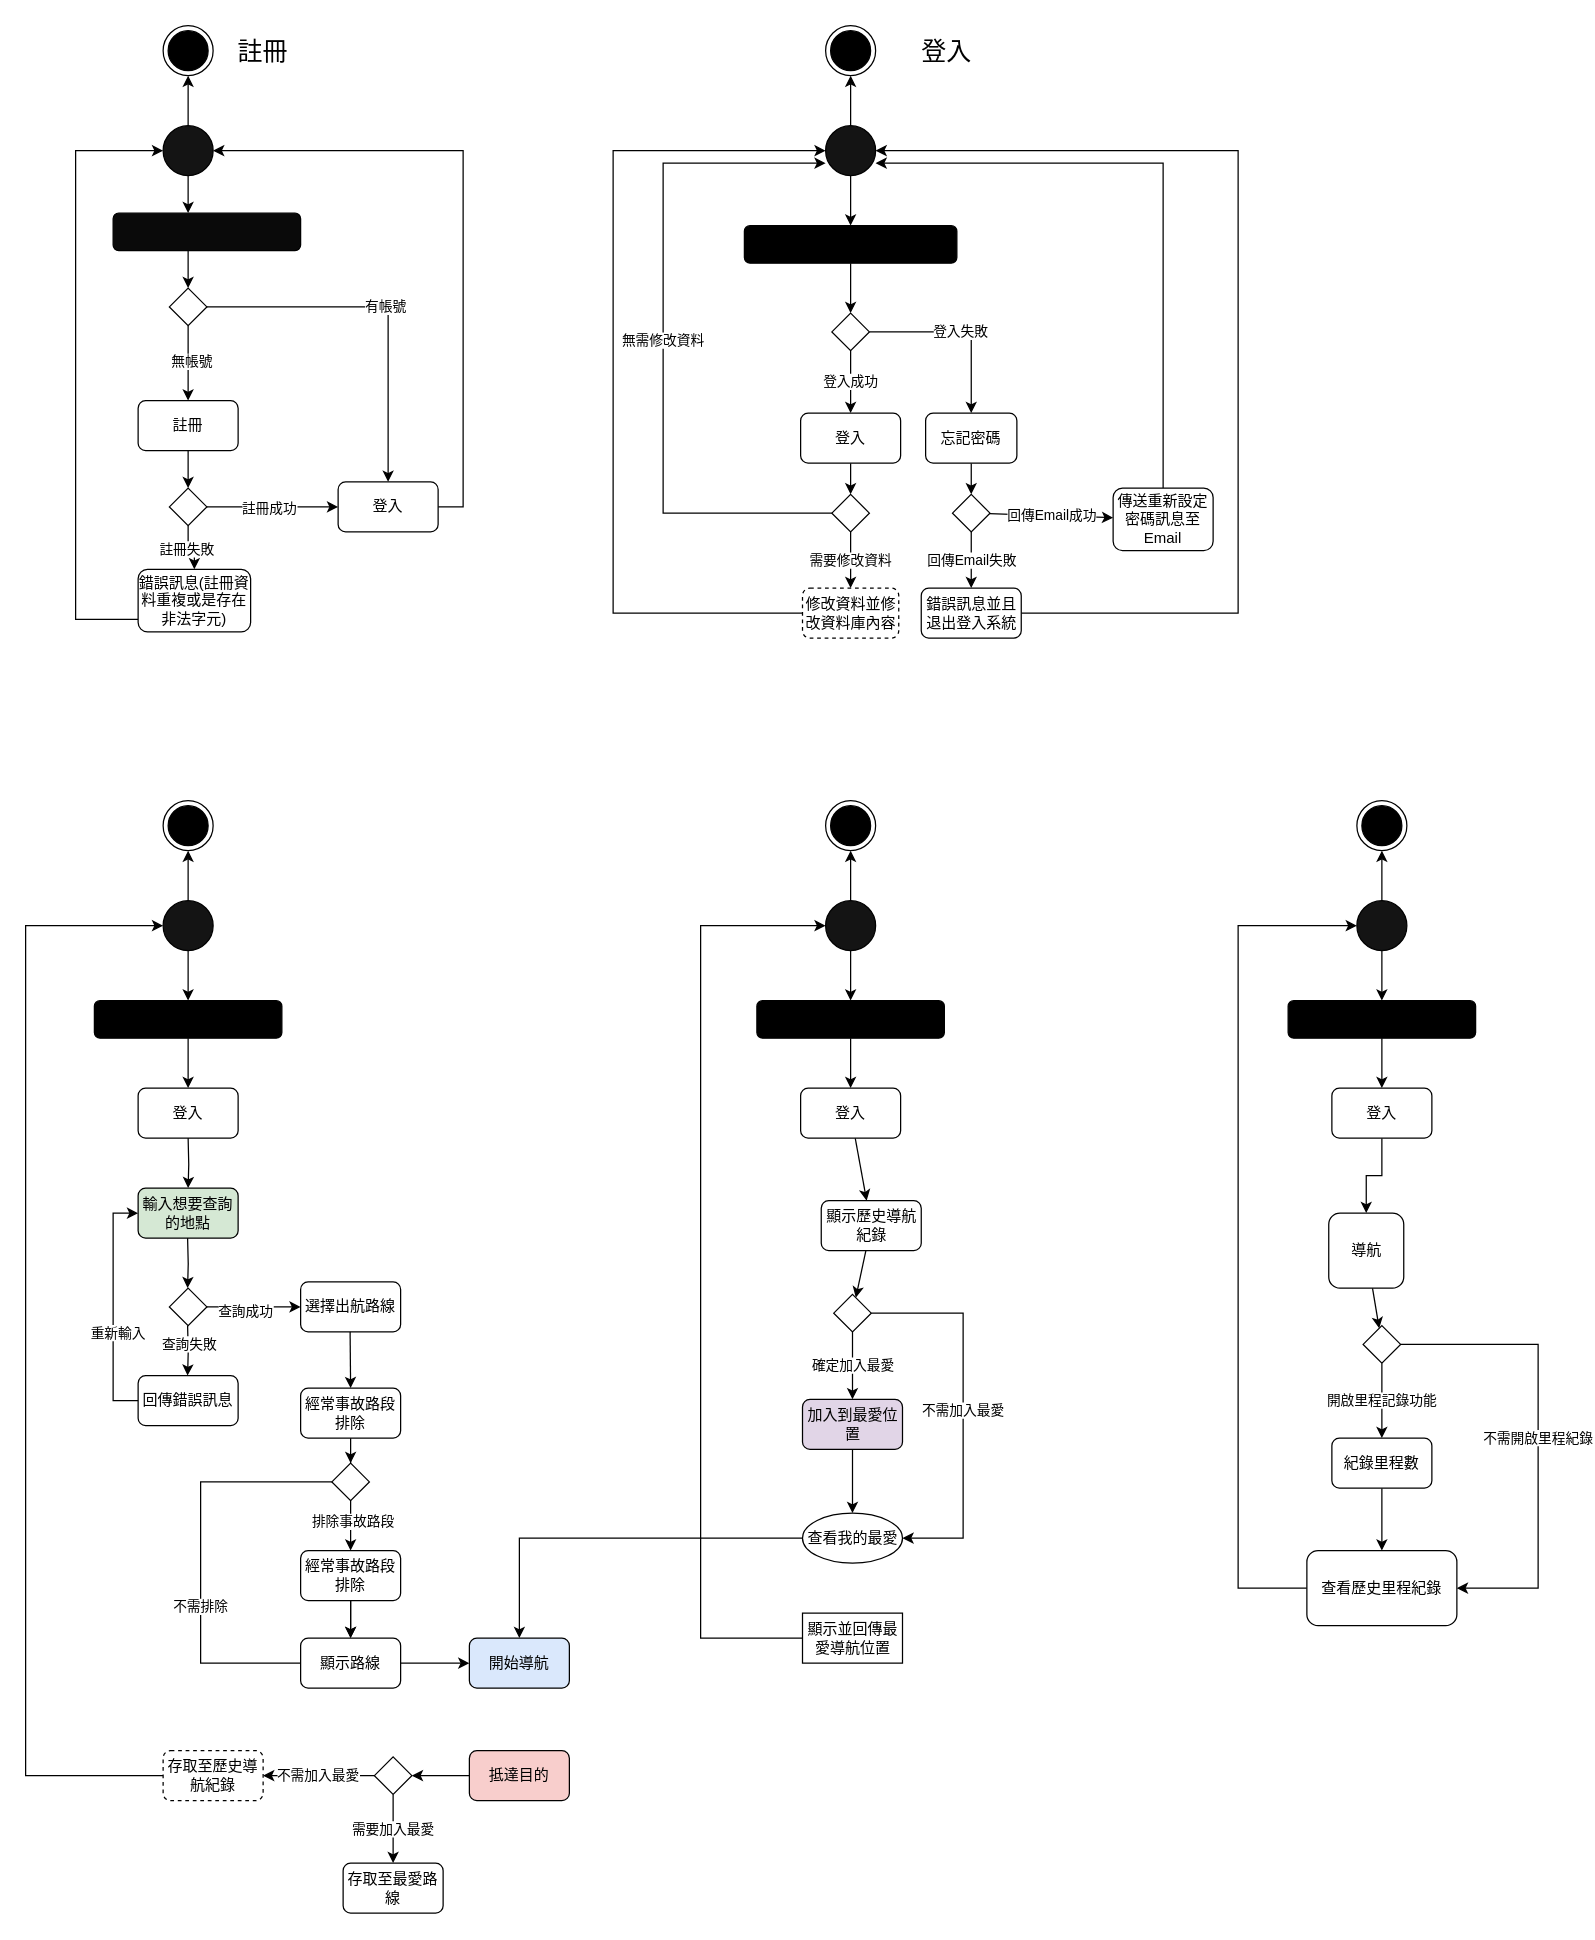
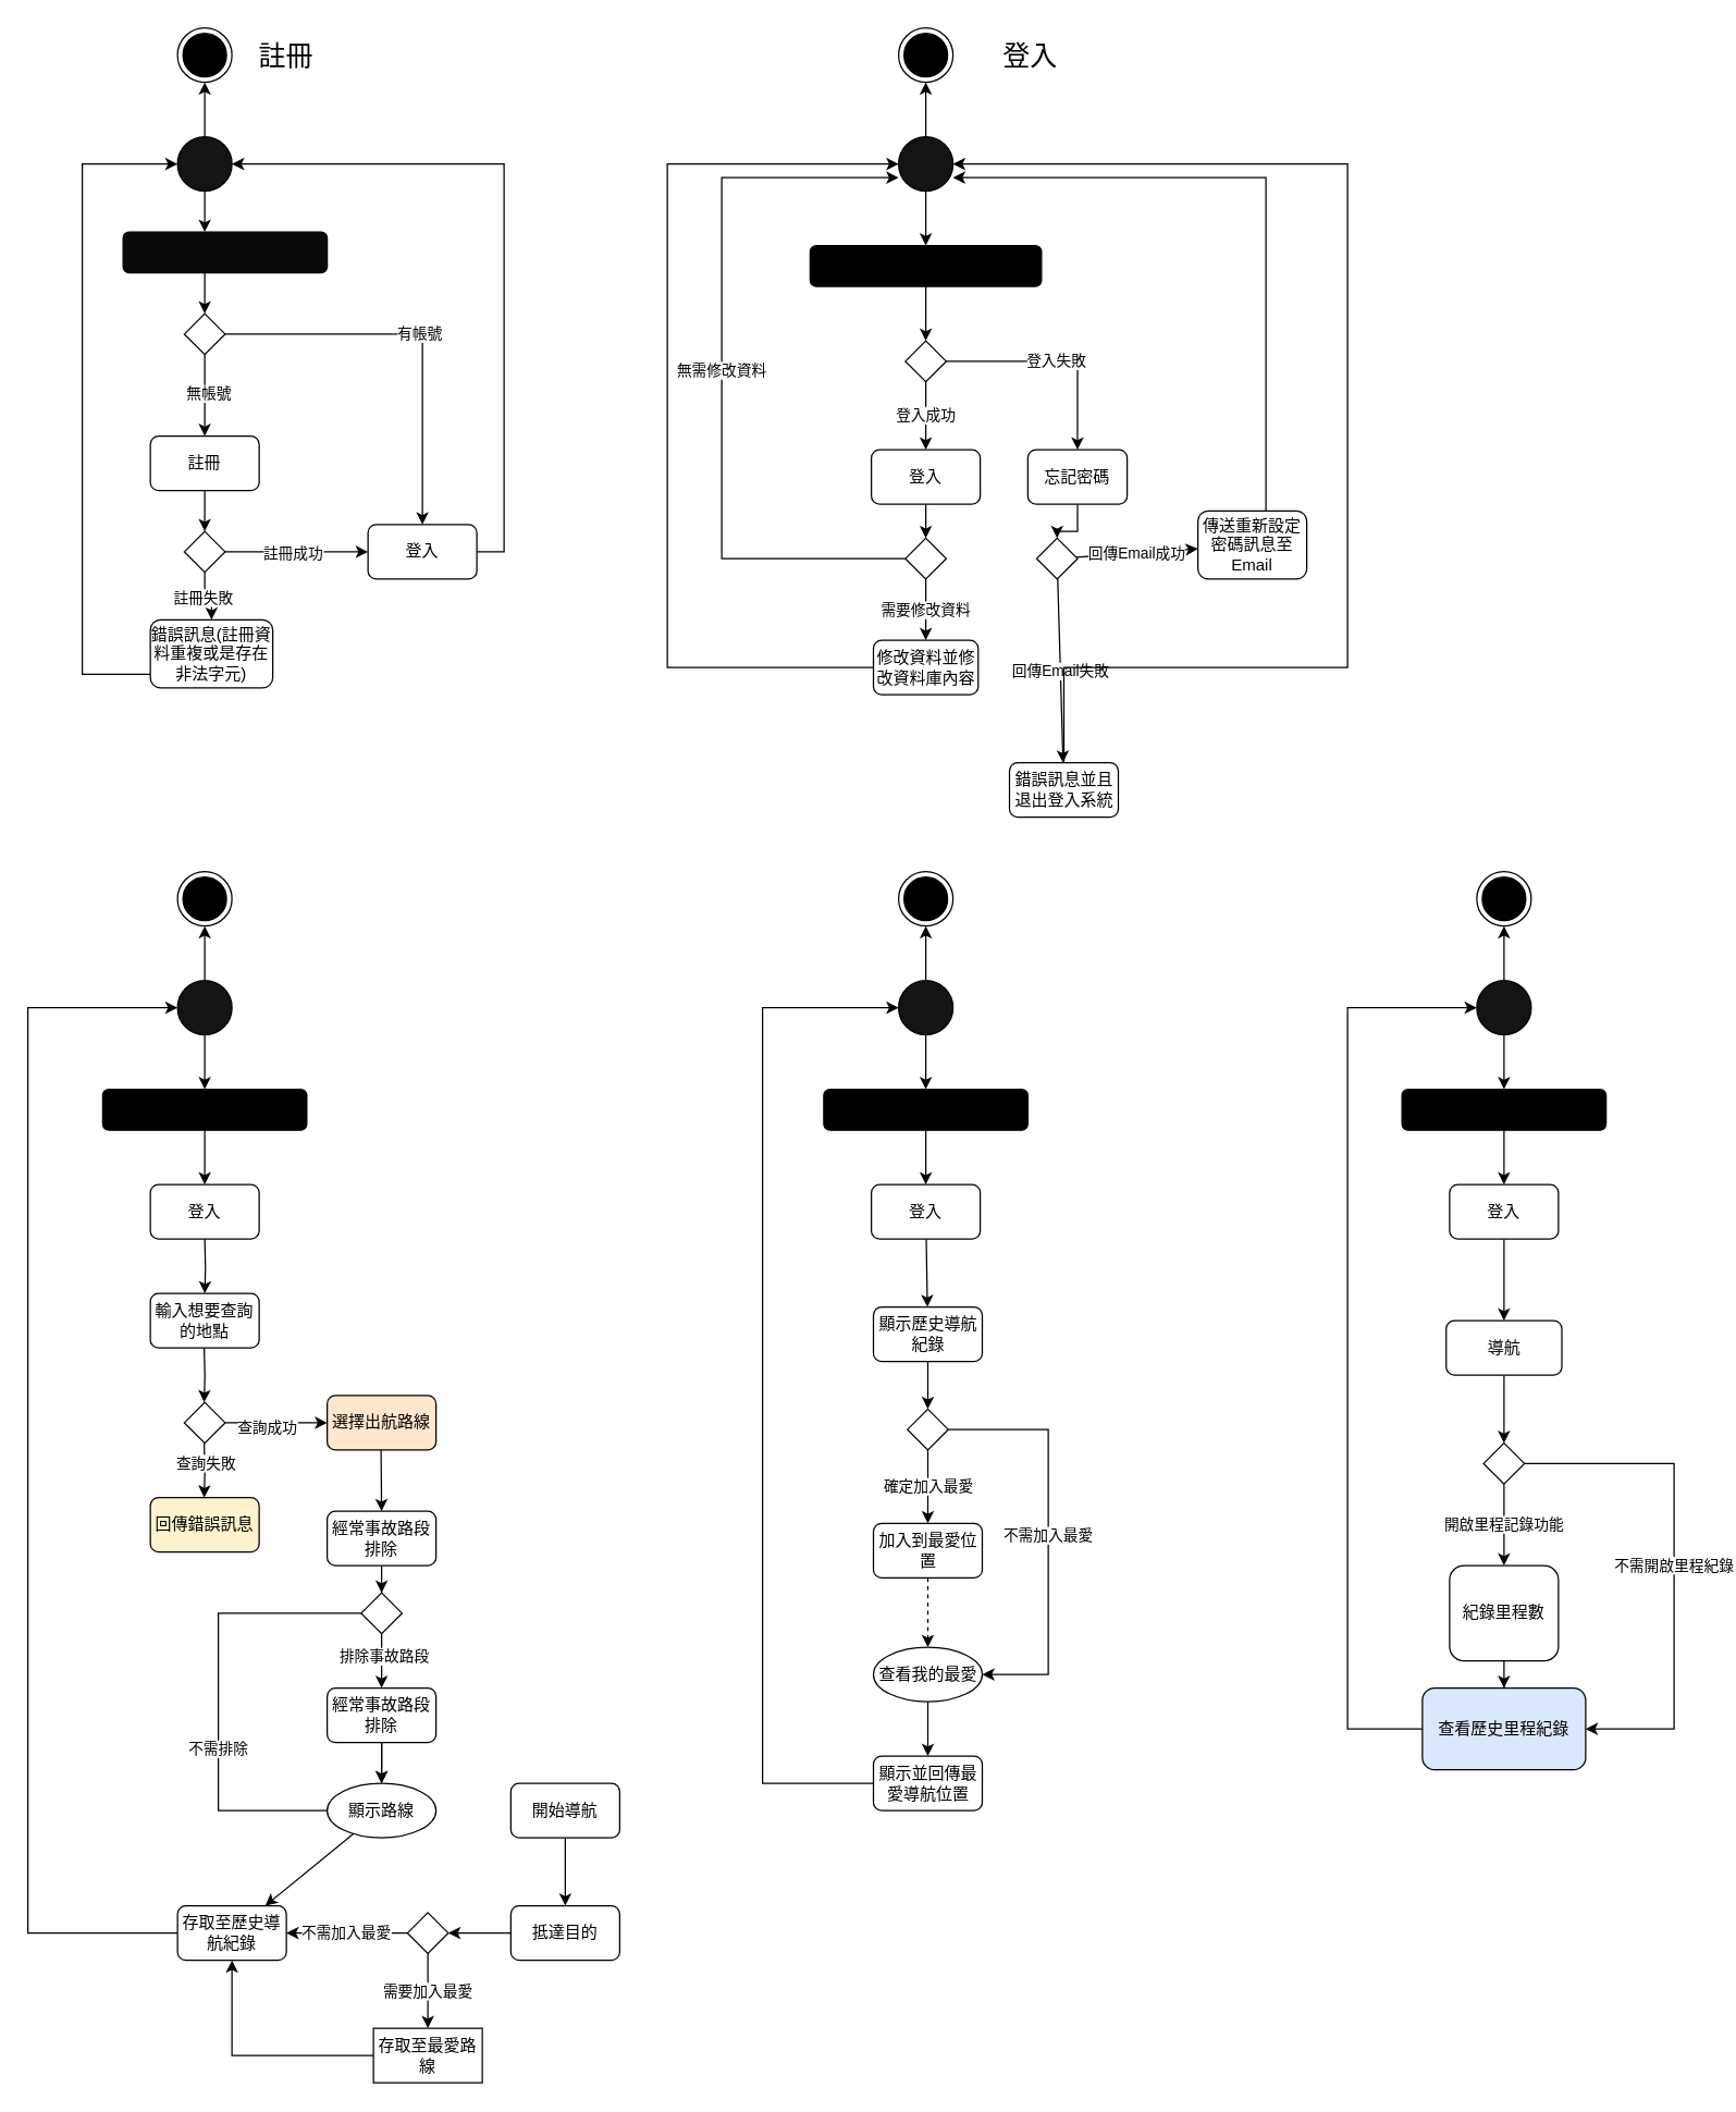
- <mxCell id="36" value="忘記密碼" style="rounded=1;whiteSpace=wrap;html=1;" vertex="1" parent="1"><mxGeometry x="740" y="330" width="73" height="40" as="geometry" /></mxCell>
+ <mxCell id="36" value="忘記密碼" style="rounded=1;whiteSpace=wrap;html=1;" vertex="1" parent="1"><mxGeometry x="755" y="330" width="73" height="40" as="geometry" /></mxCell>
- <mxCell id="45" value="傳送重新設定密碼訊息至Email" style="rounded=1;whiteSpace=wrap;html=1;" vertex="1" parent="1"><mxGeometry x="890" y="390" width="80" height="50" as="geometry" /></mxCell>
+ <mxCell id="45" value="傳送重新設定密碼訊息至Email" style="rounded=1;whiteSpace=wrap;html=1;" vertex="1" parent="1"><mxGeometry x="880" y="375" width="80" height="50" as="geometry" /></mxCell>
- <mxCell id="40" value="修改資料並修改資料庫內容" style="rounded=1;whiteSpace=wrap;html=1;dashed=1;" vertex="1" parent="1"><mxGeometry x="641.5" y="470" width="77" height="40" as="geometry" /></mxCell>
+ <mxCell id="40" value="修改資料並修改資料庫內容" style="rounded=1;whiteSpace=wrap;html=1;" vertex="1" parent="1"><mxGeometry x="641.5" y="470" width="77" height="40" as="geometry" /></mxCell>
- <mxCell id="47" value="錯誤訊息並且退出登入系統" style="rounded=1;whiteSpace=wrap;html=1;" vertex="1" parent="1"><mxGeometry x="736.5" y="470" width="80" height="40" as="geometry" /></mxCell>
+ <mxCell id="47" value="錯誤訊息並且退出登入系統" style="rounded=1;whiteSpace=wrap;html=1;" vertex="1" parent="1"><mxGeometry x="741.5" y="560" width="80" height="40" as="geometry" /></mxCell>
- <mxCell id="58" value="輸入想要查詢的地點" style="rounded=1;whiteSpace=wrap;html=1;fillColor=#d5e8d4;" vertex="1" parent="1"><mxGeometry x="110" y="950" width="80" height="40" as="geometry" /></mxCell>
+ <mxCell id="58" value="輸入想要查詢的地點" style="rounded=1;whiteSpace=wrap;html=1;" vertex="1" parent="1"><mxGeometry x="110" y="950" width="80" height="40" as="geometry" /></mxCell>
- <mxCell id="101" value="顯示歷史導航紀錄" style="rounded=1;whiteSpace=wrap;html=1;" vertex="1" parent="1"><mxGeometry x="656.5" y="960" width="80" height="40" as="geometry" /></mxCell>
+ <mxCell id="101" value="顯示歷史導航紀錄" style="rounded=1;whiteSpace=wrap;html=1;" vertex="1" parent="1"><mxGeometry x="641.5" y="960" width="80" height="40" as="geometry" /></mxCell>
- <mxCell id="120" value="導航" style="rounded=1;whiteSpace=wrap;html=1;" vertex="1" parent="1"><mxGeometry x="1062.5" y="970" width="60" height="60" as="geometry" /></mxCell>
+ <mxCell id="120" value="導航" style="rounded=1;whiteSpace=wrap;html=1;" vertex="1" parent="1"><mxGeometry x="1062.5" y="970" width="85" height="40" as="geometry" /></mxCell>
- <mxCell id="61" value="選擇出航路線" style="rounded=1;whiteSpace=wrap;html=1;" vertex="1" parent="1"><mxGeometry x="240" y="1025" width="80" height="40" as="geometry" /></mxCell>
+ <mxCell id="61" value="選擇出航路線" style="rounded=1;whiteSpace=wrap;html=1;fillColor=#ffe6cc;" vertex="1" parent="1"><mxGeometry x="240" y="1025" width="80" height="40" as="geometry" /></mxCell>
- <mxCell id="63" style="edgeStyle=orthogonalEdgeStyle;rounded=0;orthogonalLoop=1;jettySize=auto;html=1;exitX=0;exitY=0.5;exitDx=0;exitDy=0;entryX=0;entryY=0.5;entryDx=0;entryDy=0;" edge="1" parent="1" source="62" target="58"><mxGeometry relative="1" as="geometry"><mxPoint x="90" y="1000" as="sourcePoint" /><mxPoint x="90" y="1050" as="targetPoint" /></mxGeometry></mxCell>
- <mxCell id="64" value="重新輸入" style="edgeLabel;html=1;align=center;verticalAlign=middle;resizable=0;points=[];" vertex="1" connectable="0" parent="63"><mxGeometry x="-0.213" y="-3" relative="1" as="geometry"><mxPoint as="offset" /></mxGeometry></mxCell>
- <mxCell id="62" value="回傳錯誤訊息" style="rounded=1;whiteSpace=wrap;html=1;" vertex="1" parent="1"><mxGeometry x="110" y="1100" width="80" height="40" as="geometry" /></mxCell>
+ <mxCell id="62" value="回傳錯誤訊息" style="rounded=1;whiteSpace=wrap;html=1;fillColor=#fff2cc;" vertex="1" parent="1"><mxGeometry x="110" y="1100" width="80" height="40" as="geometry" /></mxCell>
- <mxCell id="103" value="加入到最愛位置" style="rounded=1;whiteSpace=wrap;html=1;fillColor=#e1d5e7;" vertex="1" parent="1"><mxGeometry x="641.5" y="1119" width="80" height="40" as="geometry" /></mxCell>
+ <mxCell id="103" value="加入到最愛位置" style="rounded=1;whiteSpace=wrap;html=1;" vertex="1" parent="1"><mxGeometry x="641.5" y="1119" width="80" height="40" as="geometry" /></mxCell>
- <mxCell id="122" value="紀錄里程數" style="rounded=1;whiteSpace=wrap;html=1;" vertex="1" parent="1"><mxGeometry x="1065" y="1150" width="80" height="40" as="geometry" /></mxCell>
+ <mxCell id="122" value="紀錄里程數" style="rounded=1;whiteSpace=wrap;html=1;" vertex="1" parent="1"><mxGeometry x="1065" y="1150" width="80" height="70" as="geometry" /></mxCell>
- <mxCell id="102" style="edgeStyle=orthogonalEdgeStyle;rounded=0;orthogonalLoop=1;jettySize=auto;html=1;" edge="1" parent="1" source="103" target="108"><mxGeometry relative="1" as="geometry" /></mxCell>
+ <mxCell id="102" style="edgeStyle=orthogonalEdgeStyle;rounded=0;orthogonalLoop=1;jettySize=auto;html=1;dashed=1;" edge="1" parent="1" source="103" target="108"><mxGeometry relative="1" as="geometry" /></mxCell>
- <mxCell id="107" style="edgeStyle=orthogonalEdgeStyle;rounded=0;orthogonalLoop=1;jettySize=auto;html=1;" edge="1" parent="1" source="108" target="83"><mxGeometry relative="1" as="geometry"><mxPoint x="681.5" y="1290" as="targetPoint" /></mxGeometry></mxCell>
+ <mxCell id="107" style="edgeStyle=orthogonalEdgeStyle;rounded=0;orthogonalLoop=1;jettySize=auto;html=1;" edge="1" parent="1" source="108" target="110"><mxGeometry relative="1" as="geometry"><mxPoint x="681.5" y="1290" as="targetPoint" /></mxGeometry></mxCell>
- <mxCell id="127" value="查看歷史里程紀錄" style="rounded=1;whiteSpace=wrap;html=1;" vertex="1" parent="1"><mxGeometry x="1045" y="1240" width="120" height="60" as="geometry" /></mxCell>
+ <mxCell id="127" value="查看歷史里程紀錄" style="rounded=1;whiteSpace=wrap;html=1;fillColor=#dae8fc;" vertex="1" parent="1"><mxGeometry x="1045" y="1240" width="120" height="60" as="geometry" /></mxCell>
- <mxCell id="110" value="顯示並回傳最愛導航位置" style="whiteSpace=wrap;html=1;rounded=0;" vertex="1" parent="1"><mxGeometry x="641.5" y="1290" width="80" height="40" as="geometry" /></mxCell>
+ <mxCell id="110" value="顯示並回傳最愛導航位置" style="rounded=1;whiteSpace=wrap;html=1;" vertex="1" parent="1"><mxGeometry x="641.5" y="1290" width="80" height="40" as="geometry" /></mxCell>
- <mxCell id="77" value="顯示路線" style="rounded=1;whiteSpace=wrap;html=1;" vertex="1" parent="1"><mxGeometry x="240" y="1310" width="80" height="40" as="geometry" /></mxCell>
+ <mxCell id="77" value="顯示路線" style="ellipse;whiteSpace=wrap;html=1;" vertex="1" parent="1"><mxGeometry x="240" y="1310" width="80" height="40" as="geometry" /></mxCell>
- <mxCell id="86" style="rounded=0;orthogonalLoop=1;jettySize=auto;html=1;" edge="1" parent="1" source="77" target="83"><mxGeometry relative="1" as="geometry"><mxPoint x="265" y="1360" as="sourcePoint" /><mxPoint x="280" y="1390" as="targetPoint" /></mxGeometry></mxCell>
+ <mxCell id="86" style="rounded=0;orthogonalLoop=1;jettySize=auto;html=1;" edge="1" parent="1" source="77" target="91"><mxGeometry relative="1" as="geometry"><mxPoint x="265" y="1360" as="sourcePoint" /><mxPoint x="280" y="1390" as="targetPoint" /></mxGeometry></mxCell>
- <mxCell id="83" value="開始導航" style="rounded=1;whiteSpace=wrap;html=1;fillColor=#dae8fc;" vertex="1" parent="1"><mxGeometry x="375" y="1310" width="80" height="40" as="geometry" /></mxCell>
+ <mxCell id="83" value="開始導航" style="rounded=1;whiteSpace=wrap;html=1;" vertex="1" parent="1"><mxGeometry x="375" y="1310" width="80" height="40" as="geometry" /></mxCell>
+ <mxCell id="84" style="rounded=0;orthogonalLoop=1;jettySize=auto;html=1;entryX=0.5;entryY=0;entryDx=0;entryDy=0;" edge="1" parent="1" source="83" target="85"><mxGeometry relative="1" as="geometry"><mxPoint x="420" y="1430" as="sourcePoint" /><mxPoint x="430.42" y="1545" as="targetPoint" /></mxGeometry></mxCell>
- <mxCell id="91" value="存取至歷史導航紀錄" style="rounded=1;whiteSpace=wrap;html=1;dashed=1;" vertex="1" parent="1"><mxGeometry x="130" y="1400" width="80" height="40" as="geometry" /></mxCell>
+ <mxCell id="91" value="存取至歷史導航紀錄" style="rounded=1;whiteSpace=wrap;html=1;" vertex="1" parent="1"><mxGeometry x="130" y="1400" width="80" height="40" as="geometry" /></mxCell>
- <mxCell id="85" value="抵達目的" style="rounded=1;whiteSpace=wrap;html=1;fillColor=#f8cecc;" vertex="1" parent="1"><mxGeometry x="375" y="1400" width="80" height="40" as="geometry" /></mxCell>
+ <mxCell id="85" value="抵達目的" style="rounded=1;whiteSpace=wrap;html=1;" vertex="1" parent="1"><mxGeometry x="375" y="1400" width="80" height="40" as="geometry" /></mxCell>
+ <mxCell id="81" style="edgeStyle=orthogonalEdgeStyle;rounded=0;orthogonalLoop=1;jettySize=auto;html=1;" edge="1" parent="1" source="82" target="91"><mxGeometry relative="1" as="geometry"><mxPoint x="170" y="1430" as="targetPoint" /></mxGeometry></mxCell>
- <mxCell id="82" value="存取至最愛路線" style="rounded=1;whiteSpace=wrap;html=1;" vertex="1" parent="1"><mxGeometry x="274" y="1490" width="80" height="40" as="geometry" /></mxCell>
+ <mxCell id="82" value="存取至最愛路線" style="whiteSpace=wrap;html=1;rounded=0;" vertex="1" parent="1"><mxGeometry x="274" y="1490" width="80" height="40" as="geometry" /></mxCell>
